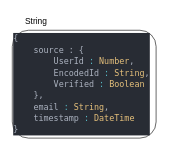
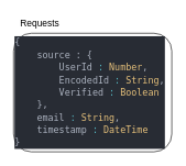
- <mxCell id="3" value="String" style="text;html=1;strokeColor=none;fillColor=none;align=center;verticalAlign=middle;whiteSpace=wrap;rounded=0;fontSize=14;" parent="1" vertex="1"><mxGeometry x="20" y="20" width="80" height="30" as="geometry" /></mxCell>
+ <mxCell id="3" value="Requests" style="text;html=1;strokeColor=none;fillColor=none;align=center;verticalAlign=middle;whiteSpace=wrap;rounded=0;fontSize=14;" parent="1" vertex="1"><mxGeometry x="20" y="20" width="80" height="30" as="geometry" /></mxCell>
